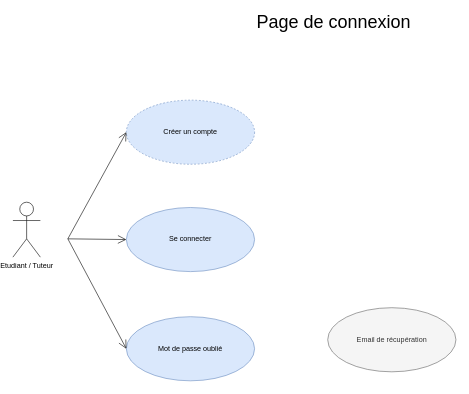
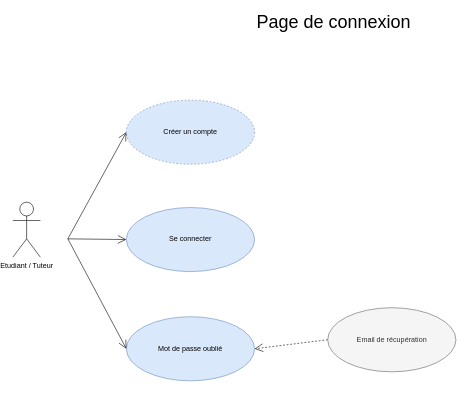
+ <mxCell id="10" value="" style="endArrow=open;endSize=12;dashed=1;html=1;rounded=0;exitX=0;exitY=0.5;exitDx=0;exitDy=0;entryX=1;entryY=0.5;entryDx=0;entryDy=0;" edge="1" parent="1" source="11" target="8"><mxGeometry width="160" relative="1" as="geometry"><mxPoint x="514.64" y="572.143" as="sourcePoint" /><mxPoint x="440" y="660" as="targetPoint" /></mxGeometry></mxCell>
